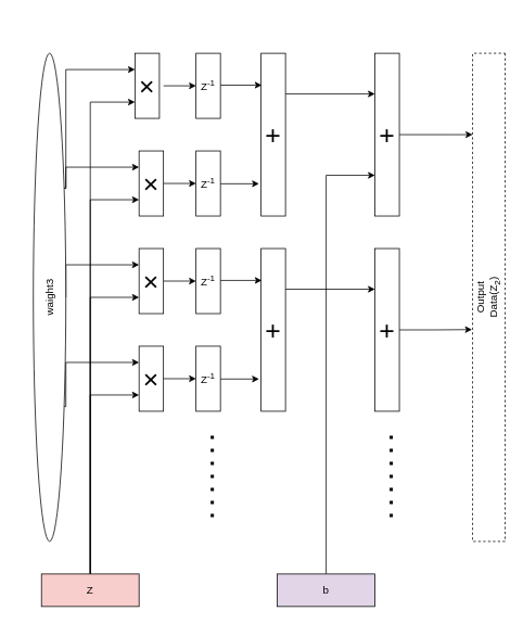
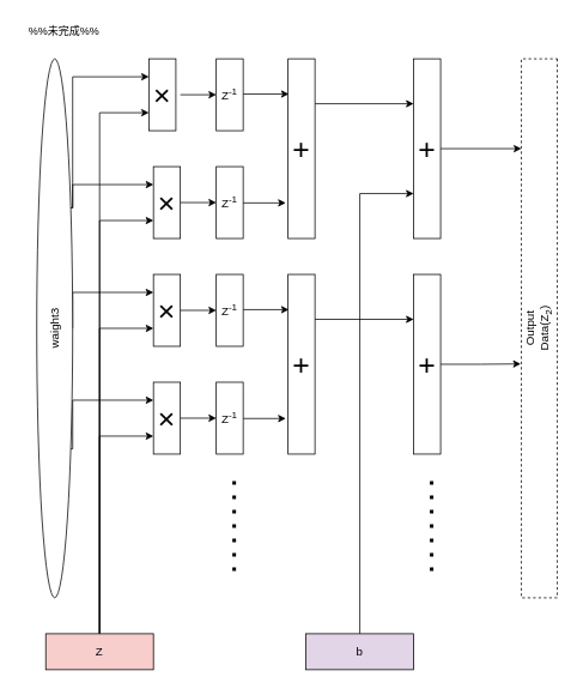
+ <mxCell id="41" value="%%未完成%%" style="text;html=1;align=center;verticalAlign=middle;resizable=0;points=[];autosize=1;strokeColor=none;fillColor=none;" vertex="1" parent="1"><mxGeometry x="20" y="20" width="100" height="30" as="geometry" /></mxCell>
